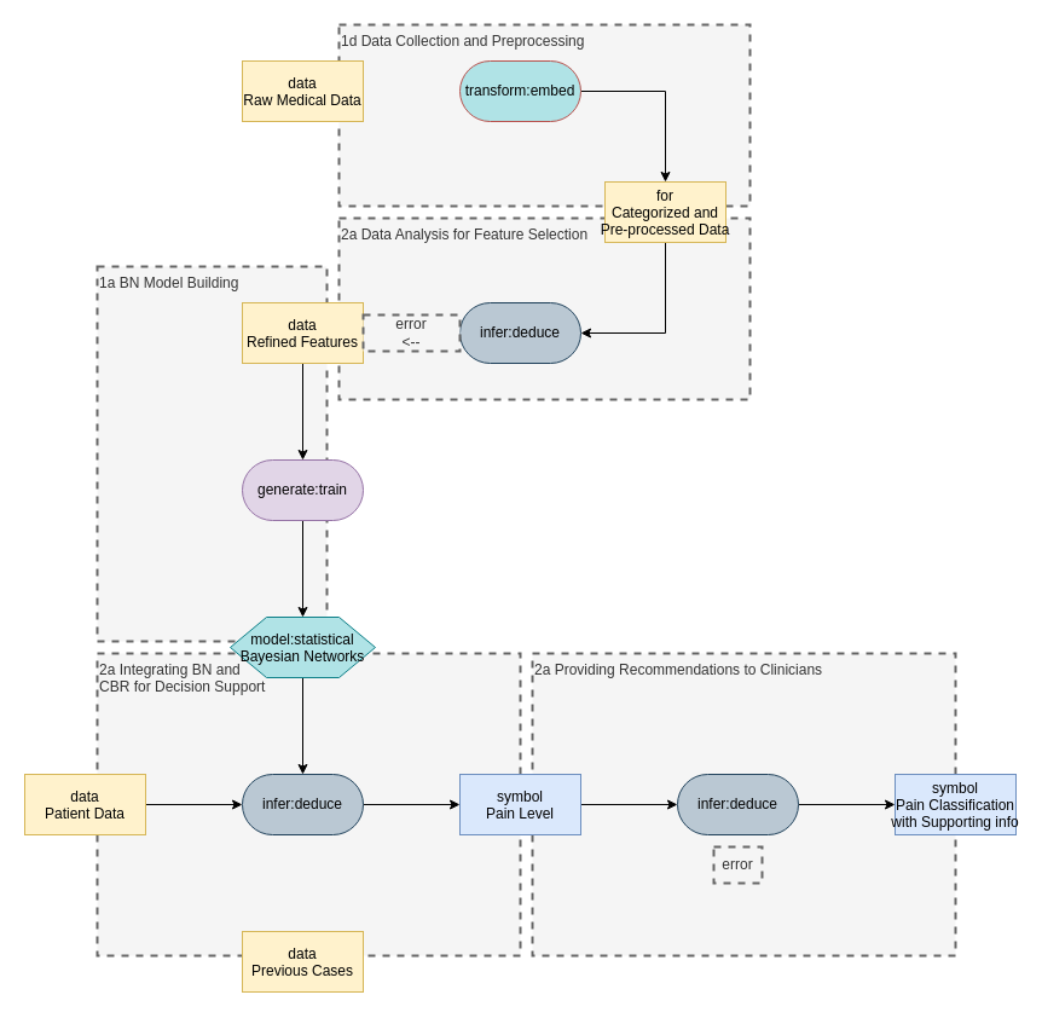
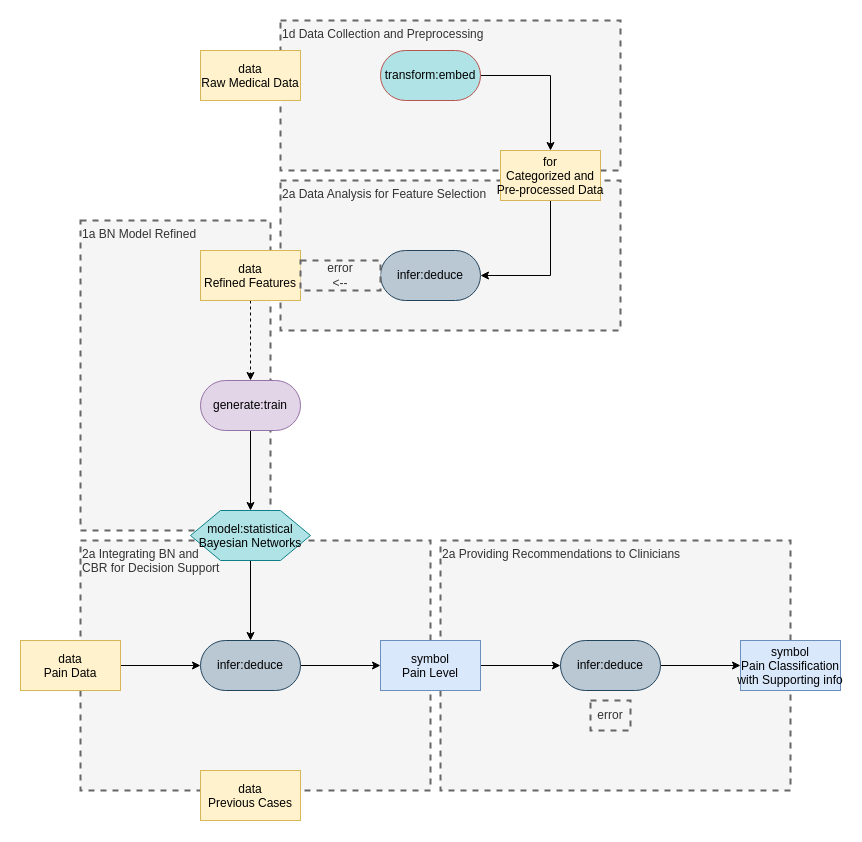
- <mxCell id="4" value="1a BN Model Building" style="text;html=1;align=left;verticalAlign=top;whiteSpace=wrap;rounded=0;dashed=1;fillColor=#f5f5f5;fontColor=#333333;strokeColor=#666666;strokeWidth=2;" name="text" vertex="1" parent="1"><mxGeometry x="80" y="220" width="190" height="310" as="geometry" /></mxCell>
+ <mxCell id="4" value="1a BN Model Refined" style="text;html=1;align=left;verticalAlign=top;whiteSpace=wrap;rounded=0;dashed=1;fillColor=#f5f5f5;fontColor=#333333;strokeColor=#666666;strokeWidth=2;" name="text" vertex="1" parent="1"><mxGeometry x="80" y="220" width="190" height="310" as="geometry" /></mxCell>
- <mxCell id="13" style="edgeStyle=orthogonalEdgeStyle;rounded=0;orthogonalLoop=1;jettySize=auto;html=1;exitX=0.5;exitY=1;exitDx=0;exitDy=0;entryX=0.5;entryY=0;entryDx=0;entryDy=0;" edge="1" parent="1" source="14" target="17"><mxGeometry relative="1" as="geometry" /></mxCell>
+ <mxCell id="13" style="edgeStyle=orthogonalEdgeStyle;rounded=0;orthogonalLoop=1;jettySize=auto;html=1;exitX=0.5;exitY=1;exitDx=0;exitDy=0;entryX=0.5;entryY=0;entryDx=0;entryDy=0;dashed=1;" edge="1" parent="1" source="14" target="17"><mxGeometry relative="1" as="geometry" /></mxCell>
- <mxCell id="23" value="data&#10;Patient Data" style="rectangle;fillColor=#fff2cc;strokeColor=#d6b656;" name="data" vertex="1" parent="1"><mxGeometry x="20" y="640" width="100" height="50" as="geometry" /></mxCell>
+ <mxCell id="23" value="data&#10;Pain Data" style="rectangle;fillColor=#fff2cc;strokeColor=#d6b656;" name="data" vertex="1" parent="1"><mxGeometry x="20" y="640" width="100" height="50" as="geometry" /></mxCell>
